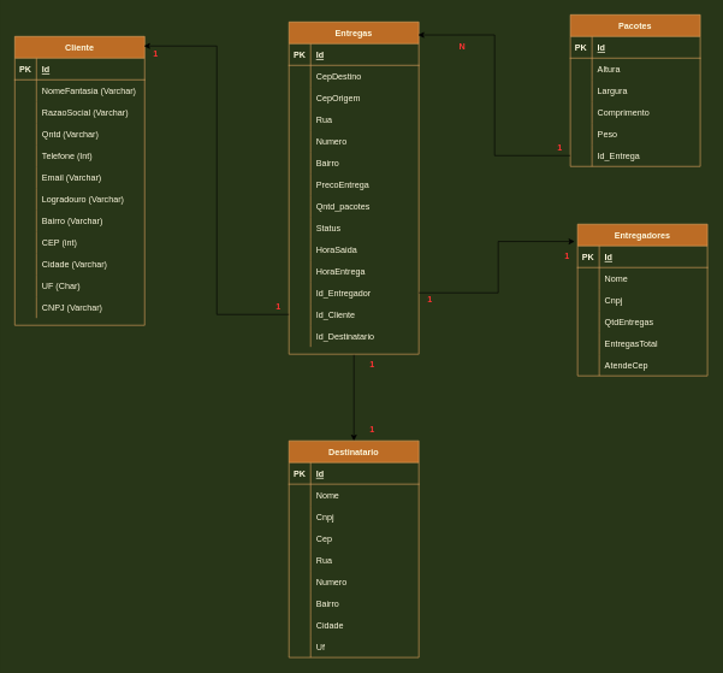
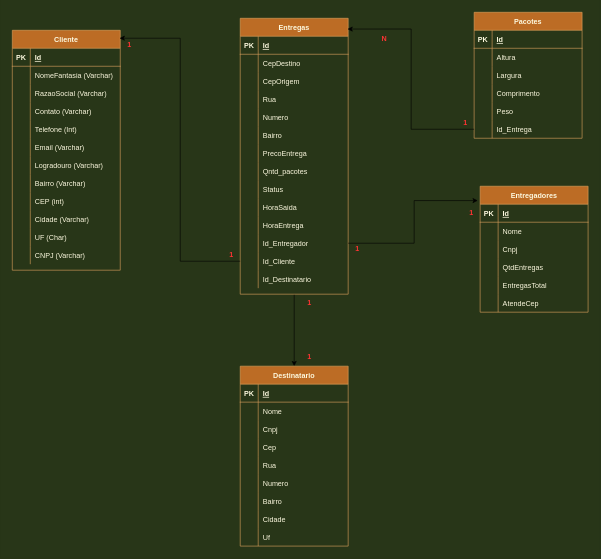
- <mxCell id="14" value="Qntd (Varchar)" style="shape=partialRectangle;connectable=0;fillColor=none;top=0;left=0;bottom=0;right=0;align=left;spacingLeft=6;overflow=hidden;rounded=0;sketch=0;fontColor=#FEFAE0;strokeColor=#DDA15E;" parent="12" vertex="1"><mxGeometry x="30" width="150" height="30" as="geometry"><mxRectangle width="150" height="30" as="alternateBounds" /></mxGeometry></mxCell>
+ <mxCell id="14" value="Contato (Varchar)" style="shape=partialRectangle;connectable=0;fillColor=none;top=0;left=0;bottom=0;right=0;align=left;spacingLeft=6;overflow=hidden;rounded=0;sketch=0;fontColor=#FEFAE0;strokeColor=#DDA15E;" parent="12" vertex="1"><mxGeometry x="30" width="150" height="30" as="geometry"><mxRectangle width="150" height="30" as="alternateBounds" /></mxGeometry></mxCell>
